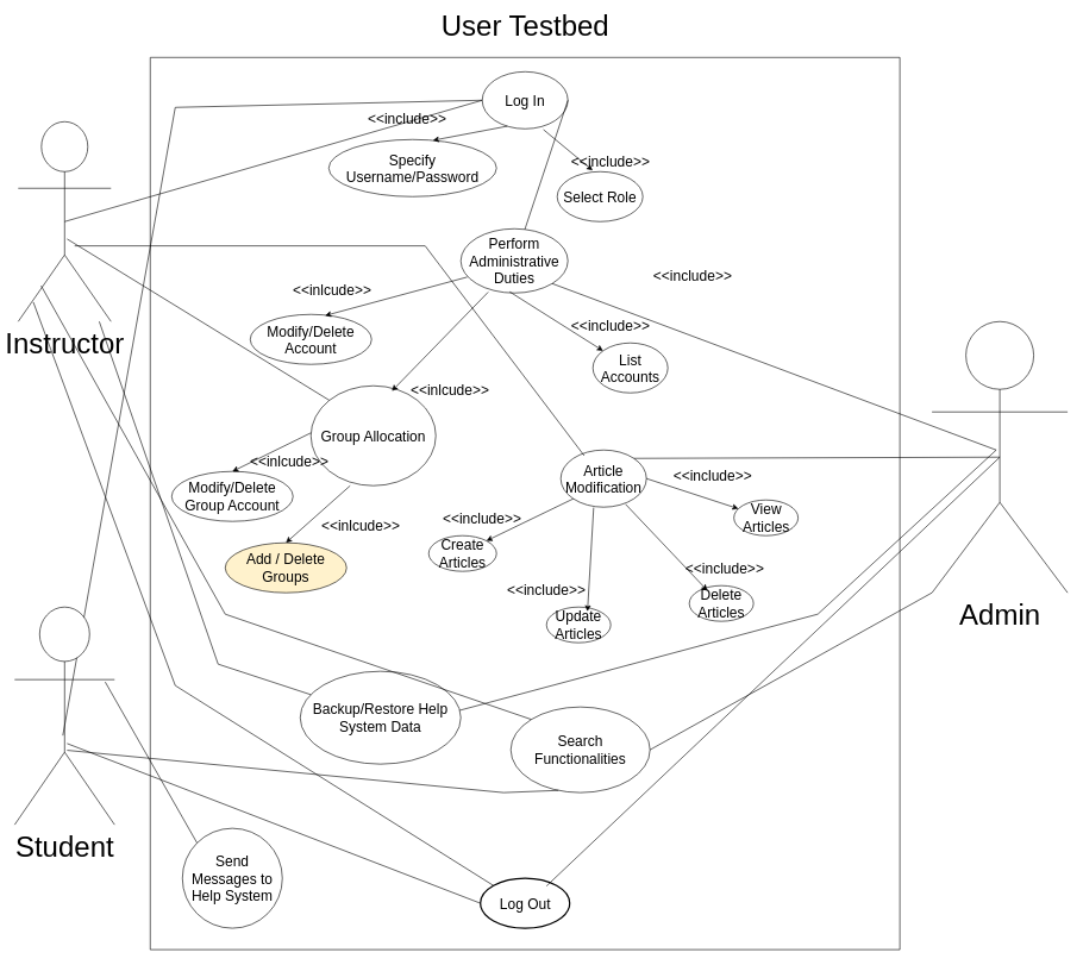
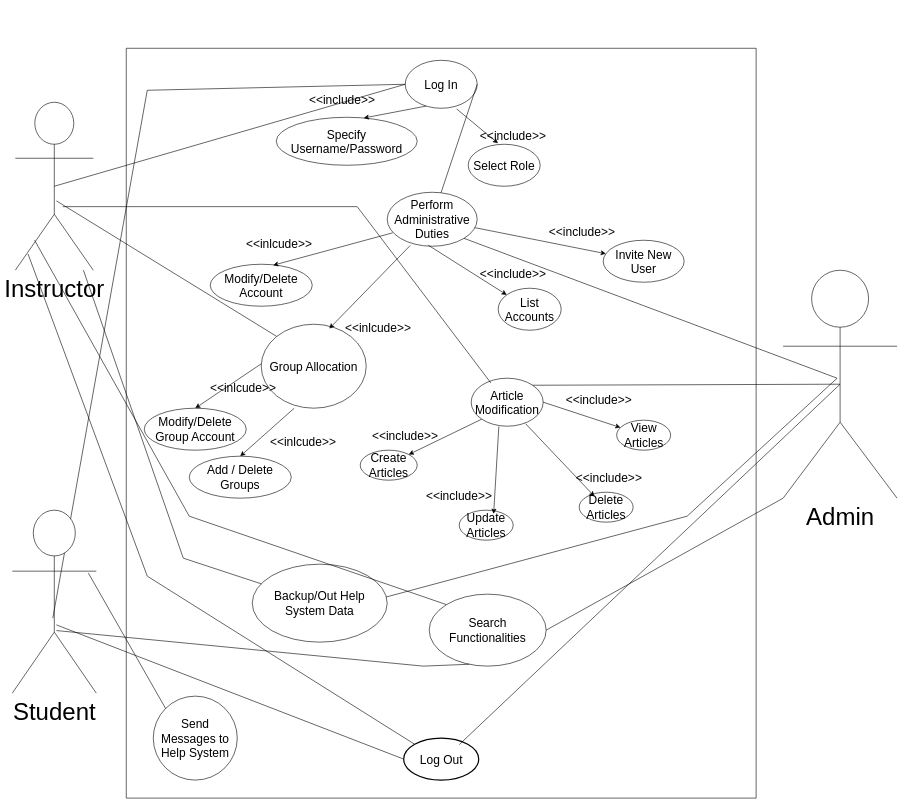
- <mxCell id="51" value="User Testbed" style="text;html=1;align=center;verticalAlign=middle;whiteSpace=wrap;rounded=0;fontSize=40;" parent="1" vertex="1"><mxGeometry x="572.5" y="20" width="325" height="30" as="geometry" /></mxCell>
+ <mxCell id="17" value="" style="endArrow=classic;html=1;rounded=0;fontSize=20;" parent="2" source="11" target="14" edge="1"><mxGeometry width="50" height="50" relative="1" as="geometry"><mxPoint x="120" y="390" as="sourcePoint" /><mxPoint x="170" y="340" as="targetPoint" /></mxGeometry></mxCell>
+ <mxCell id="14" value="Invite New User" style="ellipse;whiteSpace=wrap;html=1;fontSize=20;" parent="2" vertex="1"><mxGeometry x="795" y="320" width="135" height="70" as="geometry" /></mxCell>
- <mxCell id="38" value="Modify/Delete Group Account" style="ellipse;whiteSpace=wrap;html=1;fontSize=20;direction=west;" parent="2" vertex="1"><mxGeometry x="30" y="580" width="170" height="70" as="geometry" /></mxCell>
+ <mxCell id="38" value="Modify/Delete Group Account" style="ellipse;whiteSpace=wrap;html=1;fontSize=20;direction=west;" parent="2" vertex="1"><mxGeometry x="30" y="600" width="170" height="70" as="geometry" /></mxCell>
- <mxCell id="39" value="Add / Delete Groups" style="ellipse;whiteSpace=wrap;html=1;fontSize=20;fillColor=#fff2cc;" parent="2" vertex="1"><mxGeometry x="105" y="680" width="170" height="70" as="geometry" /></mxCell>
+ <mxCell id="39" value="Add / Delete Groups" style="ellipse;whiteSpace=wrap;html=1;fontSize=20;" parent="2" vertex="1"><mxGeometry x="105" y="680" width="170" height="70" as="geometry" /></mxCell>
- <mxCell id="34" value="Backup/Restore Help System Data" style="ellipse;whiteSpace=wrap;html=1;fontSize=20;" parent="2" vertex="1"><mxGeometry x="210" y="860" width="225" height="130" as="geometry" /></mxCell>
+ <mxCell id="34" value="Backup/Out Help System Data" style="ellipse;whiteSpace=wrap;html=1;fontSize=20;" parent="2" vertex="1"><mxGeometry x="210" y="860" width="225" height="130" as="geometry" /></mxCell>
